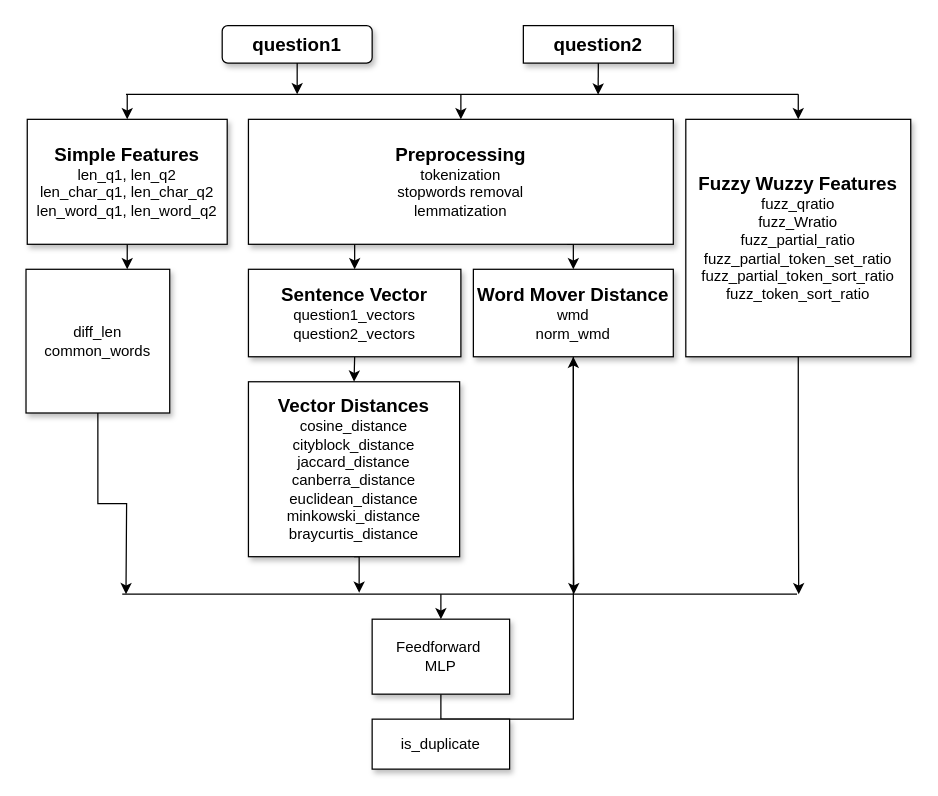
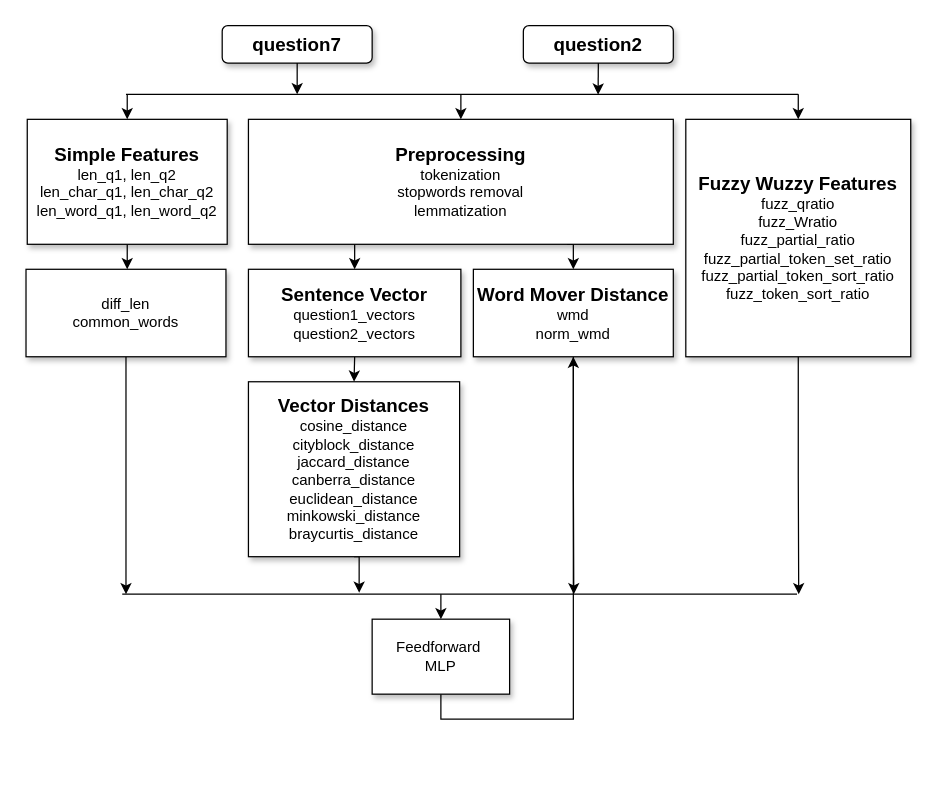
- <mxCell id="3" value="&lt;font style=&quot;font-size: 15px&quot;&gt;&lt;b&gt;question1&lt;/b&gt;&lt;/font&gt;" style="rounded=1;whiteSpace=wrap;html=1;shadow=1;comic=0;" vertex="1" parent="1"><mxGeometry x="177" y="20" width="120" height="30" as="geometry" /></mxCell>
+ <mxCell id="3" value="&lt;font style=&quot;font-size: 15px&quot;&gt;&lt;b&gt;question7&lt;/b&gt;&lt;/font&gt;" style="rounded=1;whiteSpace=wrap;html=1;shadow=1;comic=0;" vertex="1" parent="1"><mxGeometry x="177" y="20" width="120" height="30" as="geometry" /></mxCell>
- <mxCell id="5" value="&lt;font style=&quot;font-size: 15px&quot;&gt;&lt;b&gt;question2&lt;/b&gt;&lt;/font&gt;" style="whiteSpace=wrap;html=1;shadow=1;glass=0;rounded=0;" vertex="1" parent="1"><mxGeometry x="418" y="20" width="120" height="30" as="geometry" /></mxCell>
+ <mxCell id="5" value="&lt;font style=&quot;font-size: 15px&quot;&gt;&lt;b&gt;question2&lt;/b&gt;&lt;/font&gt;" style="rounded=1;whiteSpace=wrap;html=1;shadow=1;glass=0;" vertex="1" parent="1"><mxGeometry x="418" y="20" width="120" height="30" as="geometry" /></mxCell>
- <mxCell id="9" value="diff_len&lt;br&gt;common_words" style="rounded=0;whiteSpace=wrap;html=1;shadow=1;glass=0;comic=0;" vertex="1" parent="1"><mxGeometry x="20" y="215" width="115" height="115" as="geometry" /></mxCell>
+ <mxCell id="9" value="diff_len&lt;br&gt;common_words" style="rounded=0;whiteSpace=wrap;html=1;shadow=1;glass=0;comic=0;" vertex="1" parent="1"><mxGeometry x="20" y="215" width="160" height="70" as="geometry" /></mxCell>
- <mxCell id="29" value="is_duplicate" style="rounded=0;whiteSpace=wrap;html=1;shadow=1;glass=0;comic=0;" vertex="1" parent="1"><mxGeometry x="297" y="575" width="110" height="40" as="geometry" /></mxCell>
